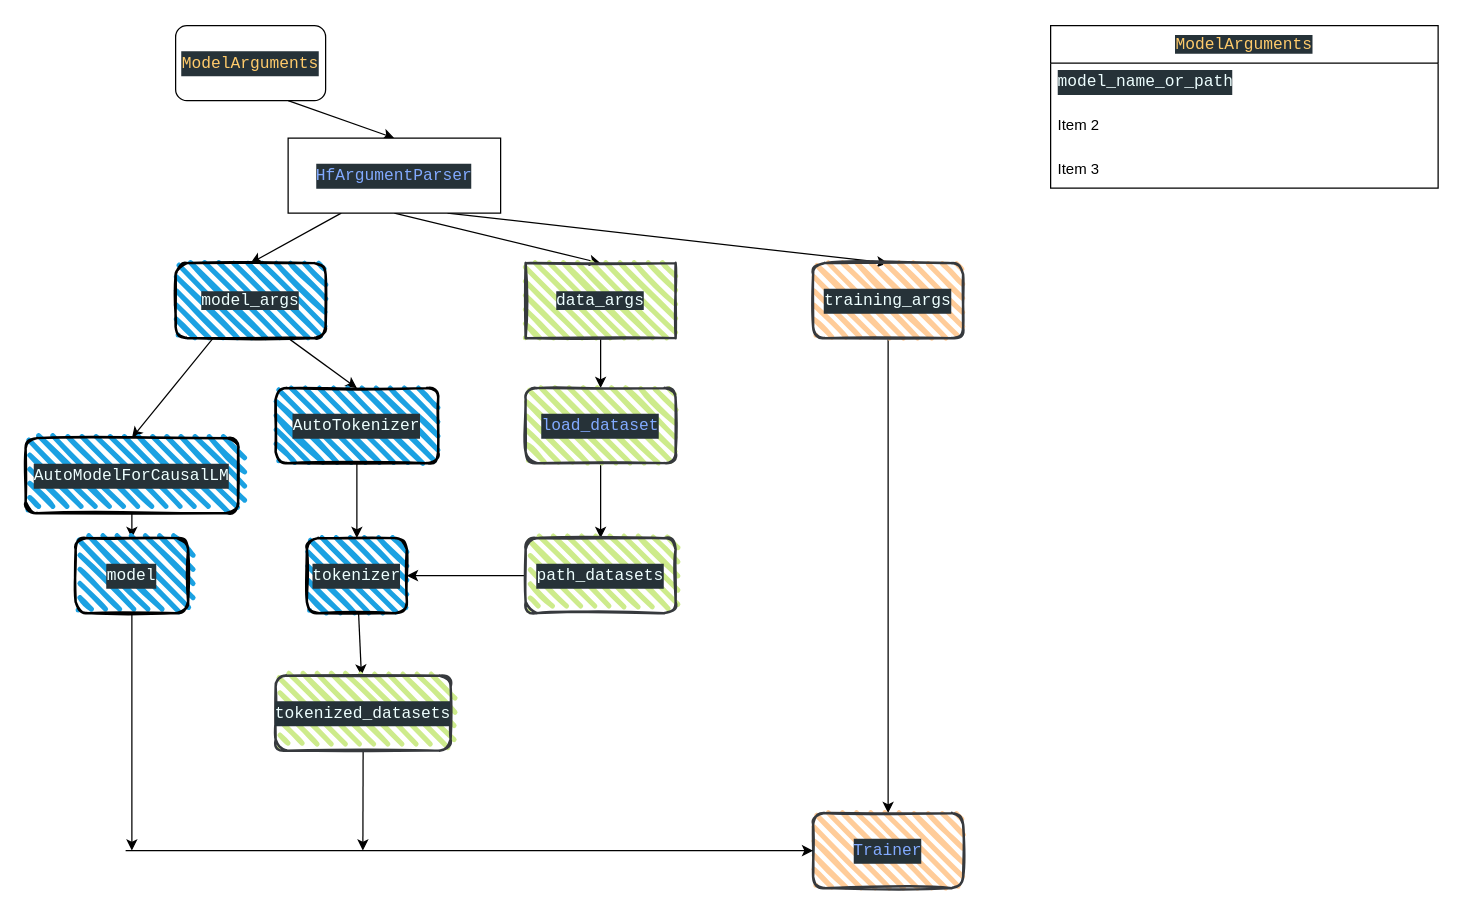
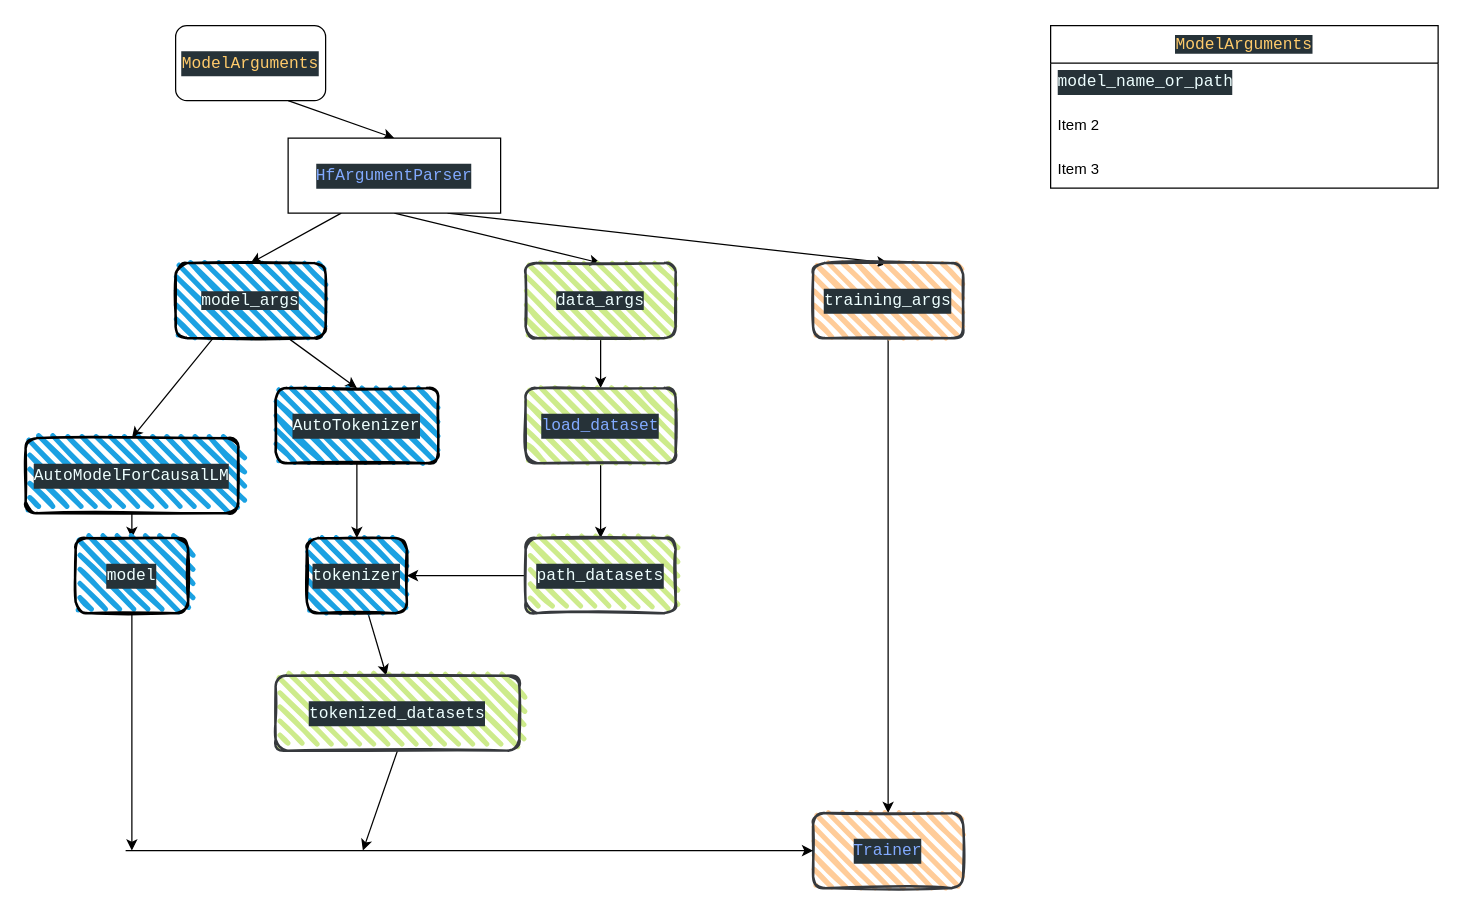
- <mxCell id="16" value="&lt;meta charset=&quot;utf-8&quot;&gt;&lt;span style=&quot;color: rgb(238, 255, 255); font-family: Monaco, &amp;quot;Courier New&amp;quot;, monospace, Menlo, Monaco, &amp;quot;Courier New&amp;quot;, monospace; font-size: 13px; font-style: normal; font-variant-ligatures: normal; font-variant-caps: normal; font-weight: 400; letter-spacing: normal; orphans: 2; text-align: center; text-indent: 0px; text-transform: none; widows: 2; word-spacing: 0px; -webkit-text-stroke-width: 0px; background-color: rgb(38, 50, 56); text-decoration-thickness: initial; text-decoration-style: initial; text-decoration-color: initial; float: none; display: inline !important;&quot;&gt;data_args&lt;/span&gt;" style="whiteSpace=wrap;html=1;strokeWidth=2;fillWeight=4;hachureGap=8;hachureAngle=45;fillColor=#cdeb8b;sketch=1;strokeColor=#36393d;rounded=0;" vertex="1" parent="1"><mxGeometry x="420" y="210" width="120" height="60" as="geometry" /></mxCell>
+ <mxCell id="16" value="&lt;meta charset=&quot;utf-8&quot;&gt;&lt;span style=&quot;color: rgb(238, 255, 255); font-family: Monaco, &amp;quot;Courier New&amp;quot;, monospace, Menlo, Monaco, &amp;quot;Courier New&amp;quot;, monospace; font-size: 13px; font-style: normal; font-variant-ligatures: normal; font-variant-caps: normal; font-weight: 400; letter-spacing: normal; orphans: 2; text-align: center; text-indent: 0px; text-transform: none; widows: 2; word-spacing: 0px; -webkit-text-stroke-width: 0px; background-color: rgb(38, 50, 56); text-decoration-thickness: initial; text-decoration-style: initial; text-decoration-color: initial; float: none; display: inline !important;&quot;&gt;data_args&lt;/span&gt;" style="rounded=1;whiteSpace=wrap;html=1;strokeWidth=2;fillWeight=4;hachureGap=8;hachureAngle=45;fillColor=#cdeb8b;sketch=1;strokeColor=#36393d;" vertex="1" parent="1"><mxGeometry x="420" y="210" width="120" height="60" as="geometry" /></mxCell>
- <mxCell id="32" value="&lt;div style=&quot;color: rgb(238, 255, 255); background-color: rgb(38, 50, 56); font-family: Monaco, &amp;quot;Courier New&amp;quot;, monospace, Menlo, Monaco, &amp;quot;Courier New&amp;quot;, monospace; font-size: 13px; line-height: 20px;&quot;&gt;&lt;div style=&quot;line-height: 20px;&quot;&gt;&lt;div style=&quot;line-height: 20px;&quot;&gt;&lt;div style=&quot;line-height: 20px;&quot;&gt;tokenized_datasets&lt;/div&gt;&lt;/div&gt;&lt;/div&gt;&lt;/div&gt;" style="rounded=1;whiteSpace=wrap;html=1;strokeWidth=2;fillWeight=4;hachureGap=8;hachureAngle=45;fillColor=#cdeb8b;sketch=1;strokeColor=#36393d;" vertex="1" parent="1"><mxGeometry x="220" y="540" width="140" height="60" as="geometry" /></mxCell>
+ <mxCell id="32" value="&lt;div style=&quot;color: rgb(238, 255, 255); background-color: rgb(38, 50, 56); font-family: Monaco, &amp;quot;Courier New&amp;quot;, monospace, Menlo, Monaco, &amp;quot;Courier New&amp;quot;, monospace; font-size: 13px; line-height: 20px;&quot;&gt;&lt;div style=&quot;line-height: 20px;&quot;&gt;&lt;div style=&quot;line-height: 20px;&quot;&gt;&lt;div style=&quot;line-height: 20px;&quot;&gt;tokenized_datasets&lt;/div&gt;&lt;/div&gt;&lt;/div&gt;&lt;/div&gt;" style="rounded=1;whiteSpace=wrap;html=1;strokeWidth=2;fillWeight=4;hachureGap=8;hachureAngle=45;fillColor=#cdeb8b;sketch=1;strokeColor=#36393d;" vertex="1" parent="1"><mxGeometry x="220" y="540" width="195" height="60" as="geometry" /></mxCell>
